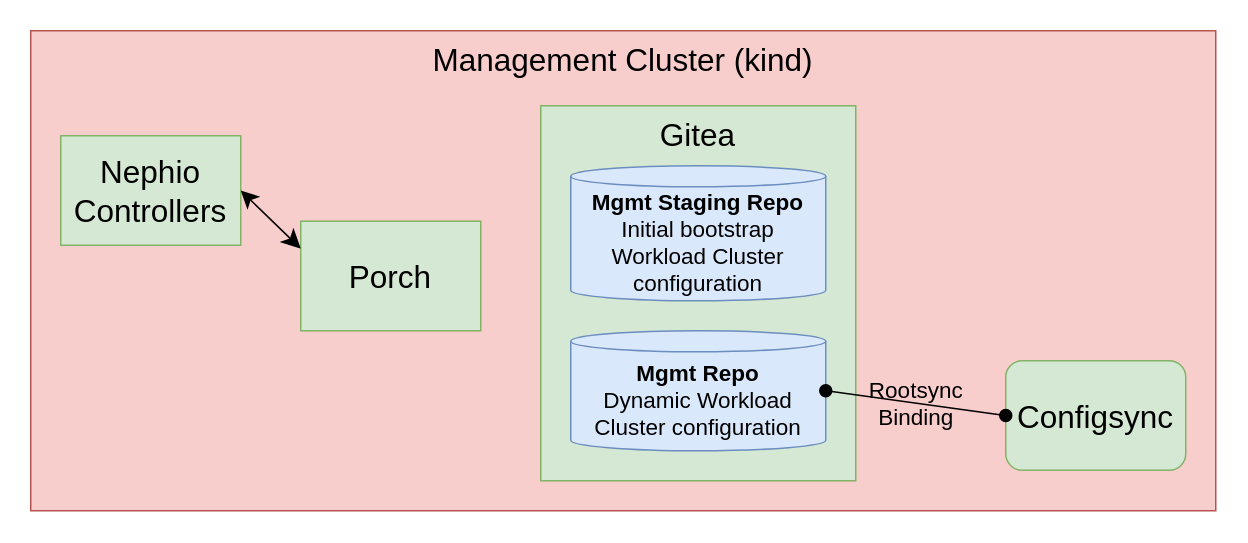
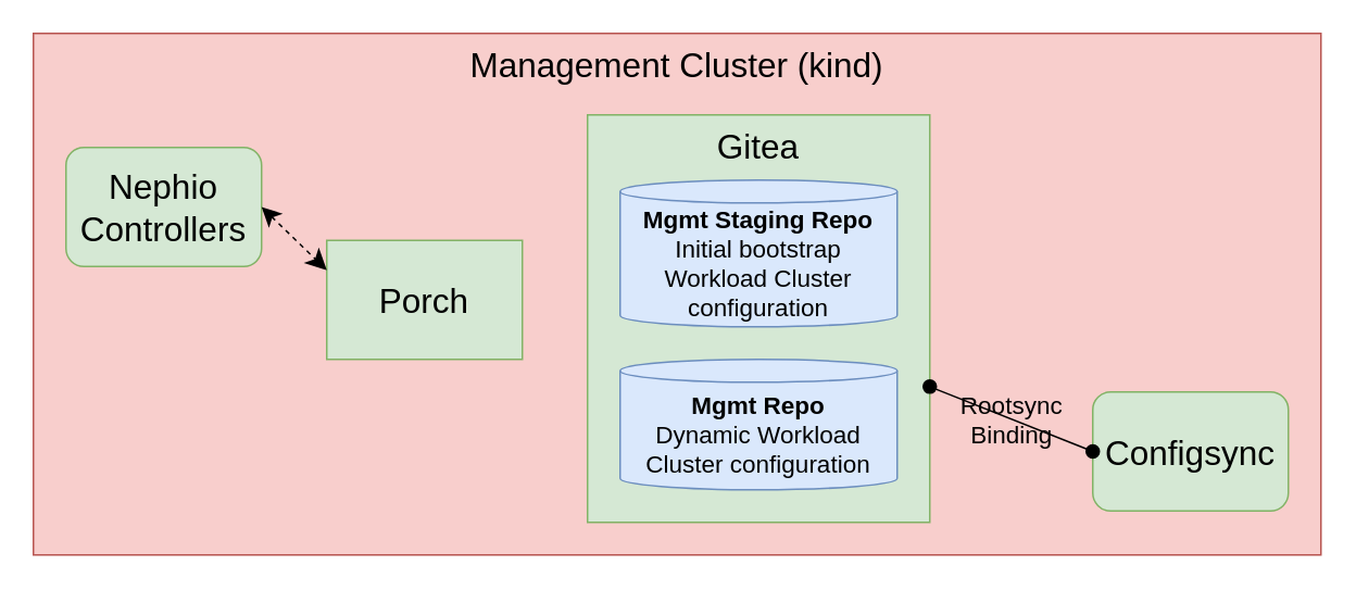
- <mxCell id="6" value="Nephio Controllers" style="rounded=0;whiteSpace=wrap;html=1;fontSize=21;fillColor=#d5e8d4;strokeColor=#82b366;" vertex="1" parent="1"><mxGeometry x="40" y="90" width="120" height="73" as="geometry" /></mxCell>
+ <mxCell id="6" value="Nephio Controllers" style="whiteSpace=wrap;html=1;fontSize=21;fillColor=#d5e8d4;strokeColor=#82b366;rounded=1;" vertex="1" parent="1"><mxGeometry x="40" y="90" width="120" height="73" as="geometry" /></mxCell>
- <mxCell id="9" value="" style="endArrow=classic;startArrow=classic;html=1;rounded=0;fontSize=15;exitX=1;exitY=0.5;exitDx=0;exitDy=0;entryX=0;entryY=0.25;entryDx=0;entryDy=0;startFill=1;endSize=10;startSize=9;endFill=1;" edge="1" parent="1" source="6" target="4"><mxGeometry width="50" height="50" relative="1" as="geometry"><mxPoint x="660" y="150" as="sourcePoint" /><mxPoint x="710" y="100" as="targetPoint" /></mxGeometry></mxCell>
+ <mxCell id="9" value="" style="endArrow=classic;startArrow=classic;html=1;rounded=0;fontSize=15;exitX=1;exitY=0.5;exitDx=0;exitDy=0;entryX=0;entryY=0.25;entryDx=0;entryDy=0;startFill=1;endSize=10;startSize=9;endFill=1;dashed=1;" edge="1" parent="1" source="6" target="4"><mxGeometry width="50" height="50" relative="1" as="geometry"><mxPoint x="660" y="150" as="sourcePoint" /><mxPoint x="710" y="100" as="targetPoint" /></mxGeometry></mxCell>
- <mxCell id="10" value="Rootsync&lt;br&gt;Binding" style="endArrow=oval;startArrow=oval;html=1;rounded=0;fontSize=15;exitX=0;exitY=0.5;exitDx=0;exitDy=0;entryX=1;entryY=0.5;entryDx=0;entryDy=0;startFill=1;endSize=8;startSize=8;endFill=1;entryPerimeter=0;labelBackgroundColor=none;" edge="1" parent="1" source="5" target="8"><mxGeometry width="50" height="50" relative="1" as="geometry"><mxPoint x="170" y="102" as="sourcePoint" /><mxPoint x="220" y="156.75" as="targetPoint" /></mxGeometry></mxCell>
+ <mxCell id="10" value="Rootsync&lt;br&gt;Binding" style="endArrow=oval;startArrow=oval;html=1;rounded=0;fontSize=15;exitX=0;exitY=0.5;exitDx=0;exitDy=0;startFill=1;endSize=8;startSize=8;endFill=1;labelBackgroundColor=none;" edge="1" parent="1" source="5" target="3"><mxGeometry width="50" height="50" relative="1" as="geometry"><mxPoint x="170" y="102" as="sourcePoint" /><mxPoint x="220" y="156.75" as="targetPoint" /></mxGeometry></mxCell>
